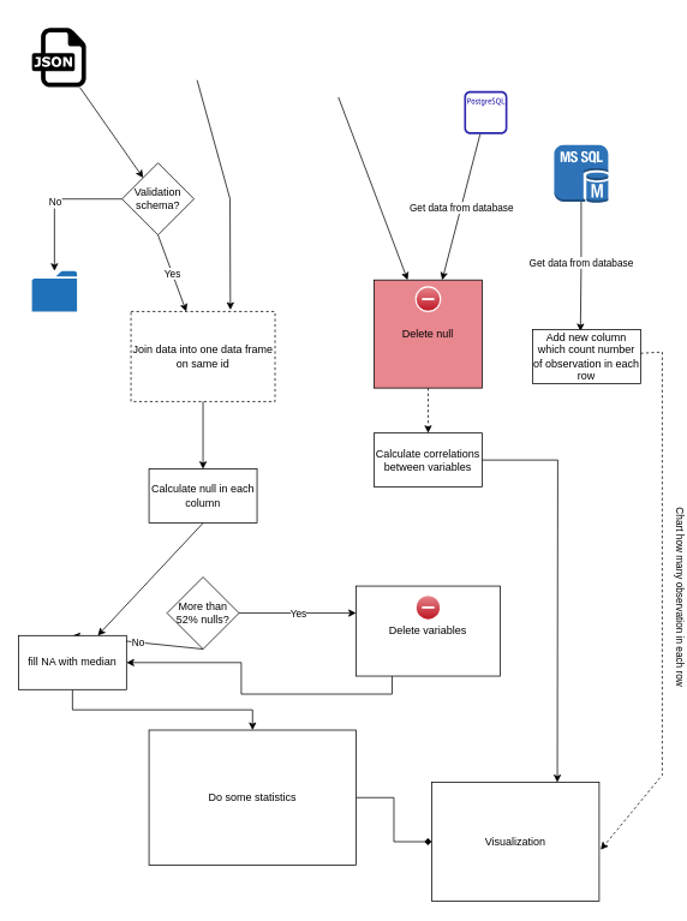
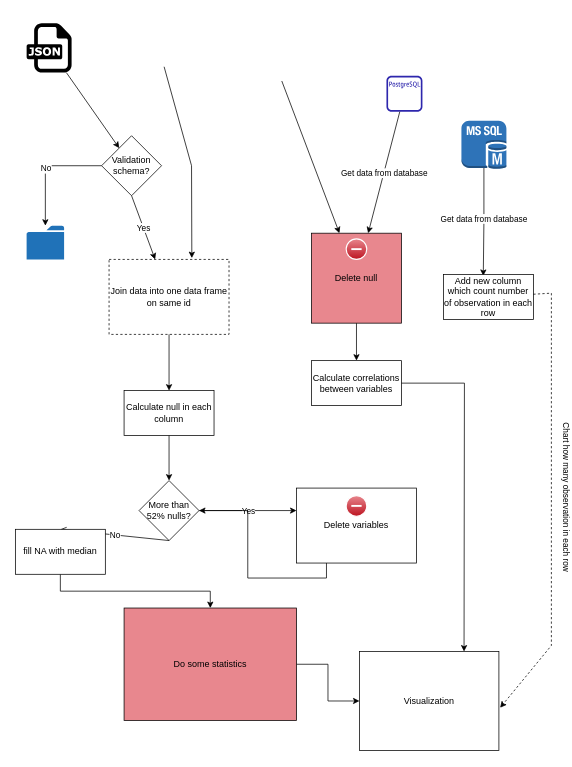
- <mxCell id="17" style="edgeStyle=orthogonalEdgeStyle;rounded=0;orthogonalLoop=1;jettySize=auto;html=1;exitX=0.5;exitY=1;exitDx=0;exitDy=0;dashed=1;" edge="1" parent="1" source="18" target="40"><mxGeometry relative="1" as="geometry" /></mxCell>
+ <mxCell id="17" style="edgeStyle=orthogonalEdgeStyle;rounded=0;orthogonalLoop=1;jettySize=auto;html=1;exitX=0.5;exitY=1;exitDx=0;exitDy=0;" edge="1" parent="1" source="18" target="40"><mxGeometry relative="1" as="geometry" /></mxCell>
- <mxCell id="25" value="" style="endArrow=classic;html=1;rounded=0;exitX=0.5;exitY=1;exitDx=0;exitDy=0;" edge="1" parent="1" source="20" target="45"><mxGeometry width="50" height="50" relative="1" as="geometry"><mxPoint x="365" y="660" as="sourcePoint" /><mxPoint x="415" y="610" as="targetPoint" /></mxGeometry></mxCell>
+ <mxCell id="25" value="" style="endArrow=classic;html=1;rounded=0;exitX=0.5;exitY=1;exitDx=0;exitDy=0;entryX=0.5;entryY=0;entryDx=0;entryDy=0;" edge="1" parent="1" source="20" target="22"><mxGeometry width="50" height="50" relative="1" as="geometry"><mxPoint x="365" y="660" as="sourcePoint" /><mxPoint x="415" y="610" as="targetPoint" /></mxGeometry></mxCell>
- <mxCell id="28" value="" style="endArrow=classic;html=1;rounded=0;exitX=0.5;exitY=1;exitDx=0;exitDy=0;entryX=0.5;entryY=0;entryDx=0;entryDy=0;" edge="1" parent="1" source="22" target="45"><mxGeometry relative="1" as="geometry"><mxPoint x="275" y="690" as="sourcePoint" /><mxPoint x="225" y="810" as="targetPoint" /></mxGeometry></mxCell>
+ <mxCell id="28" value="" style="endArrow=open;html=1;rounded=0;exitX=0.5;exitY=1;exitDx=0;exitDy=0;entryX=0.5;entryY=0;entryDx=0;entryDy=0;" edge="1" parent="1" source="22" target="45"><mxGeometry relative="1" as="geometry"><mxPoint x="275" y="690" as="sourcePoint" /><mxPoint x="225" y="810" as="targetPoint" /></mxGeometry></mxCell>
- <mxCell id="26" style="edgeStyle=orthogonalEdgeStyle;rounded=0;orthogonalLoop=1;jettySize=auto;html=1;exitX=0.25;exitY=1;exitDx=0;exitDy=0;entryX=1;entryY=0.5;entryDx=0;entryDy=0;" edge="1" parent="1" source="27" target="45"><mxGeometry relative="1" as="geometry" /></mxCell>
+ <mxCell id="26" style="edgeStyle=orthogonalEdgeStyle;rounded=0;orthogonalLoop=1;jettySize=auto;html=1;exitX=0.25;exitY=1;exitDx=0;exitDy=0;" edge="1" parent="1" source="27" target="22"><mxGeometry relative="1" as="geometry" /></mxCell>
- <mxCell id="31" value="Do some statistics" style="rounded=0;whiteSpace=wrap;html=1;" vertex="1" parent="1"><mxGeometry x="165" y="810" width="230" height="150" as="geometry" /></mxCell>
+ <mxCell id="31" value="Do some statistics" style="rounded=0;whiteSpace=wrap;html=1;fillColor=#e8878e;" vertex="1" parent="1"><mxGeometry x="165" y="810" width="230" height="150" as="geometry" /></mxCell>
- <mxCell id="30" style="edgeStyle=orthogonalEdgeStyle;rounded=0;orthogonalLoop=1;jettySize=auto;html=1;exitX=1;exitY=0.5;exitDx=0;exitDy=0;endArrow=diamond;" edge="1" parent="1" source="31" target="35"><mxGeometry relative="1" as="geometry" /></mxCell>
+ <mxCell id="30" style="edgeStyle=orthogonalEdgeStyle;rounded=0;orthogonalLoop=1;jettySize=auto;html=1;exitX=1;exitY=0.5;exitDx=0;exitDy=0;" edge="1" parent="1" source="31" target="35"><mxGeometry relative="1" as="geometry" /></mxCell>
